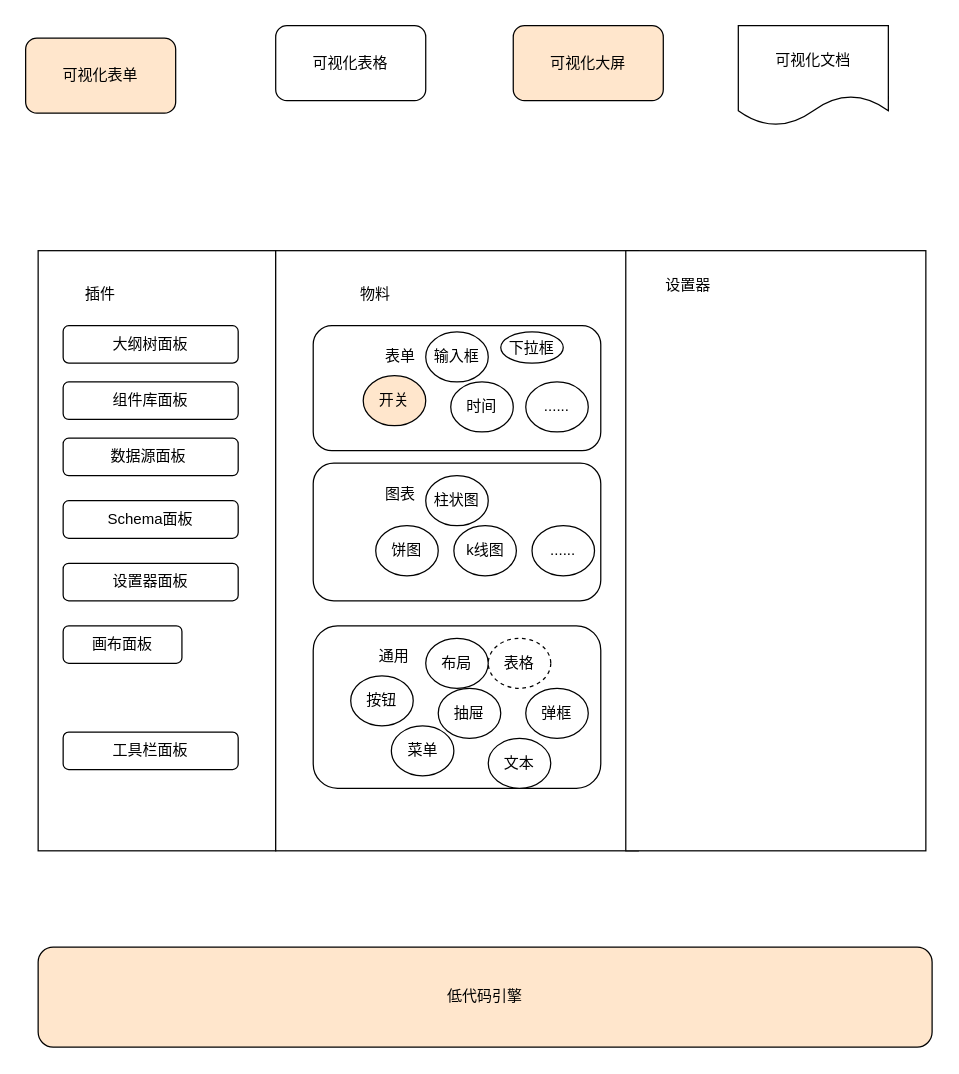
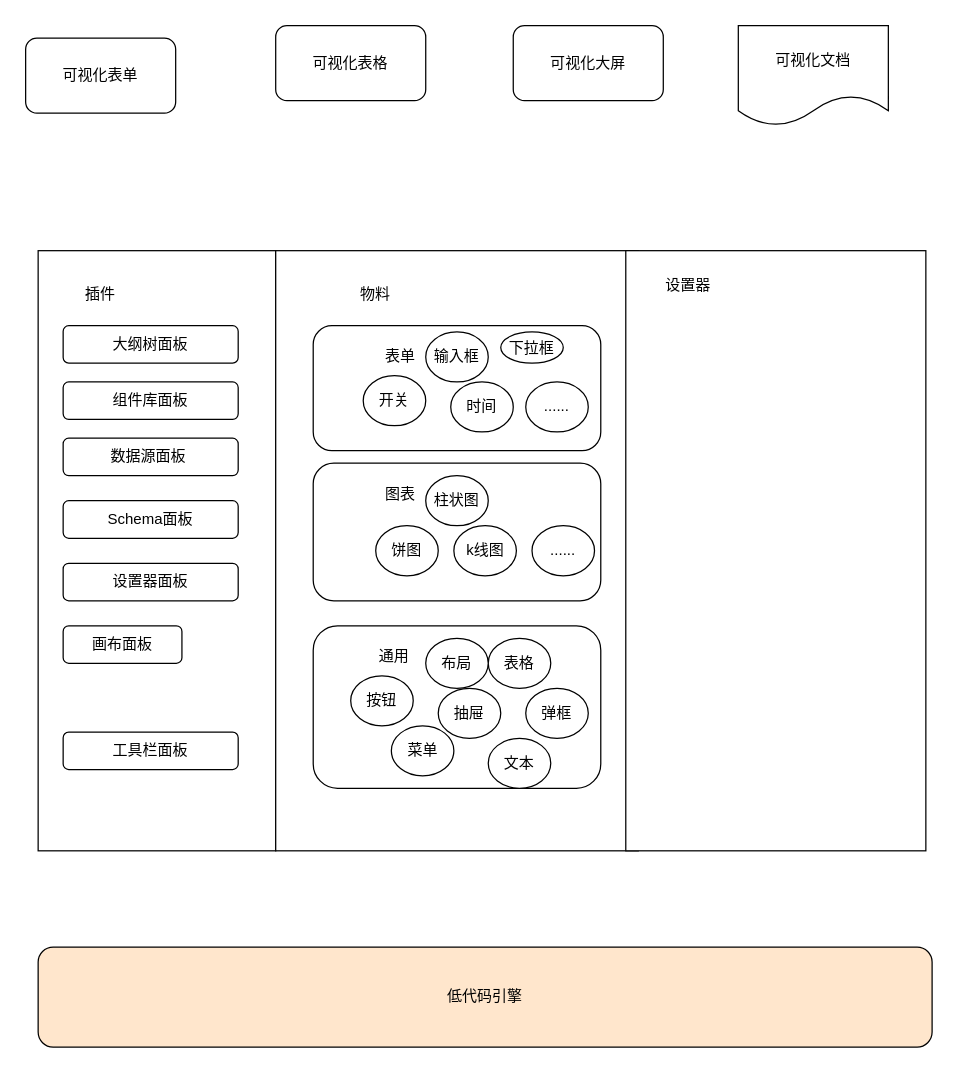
- <mxCell id="5" value="可视化大屏" style="rounded=1;whiteSpace=wrap;html=1;fillColor=#ffe6cc;" vertex="1" parent="1"><mxGeometry x="410" y="20" width="120" height="60" as="geometry" /></mxCell>
+ <mxCell id="5" value="可视化大屏" style="rounded=1;whiteSpace=wrap;html=1;" vertex="1" parent="1"><mxGeometry x="410" y="20" width="120" height="60" as="geometry" /></mxCell>
- <mxCell id="3" value="可视化表单" style="rounded=1;whiteSpace=wrap;html=1;fillColor=#ffe6cc;" vertex="1" parent="1"><mxGeometry x="20" y="30" width="120" height="60" as="geometry" /></mxCell>
+ <mxCell id="3" value="可视化表单" style="rounded=1;whiteSpace=wrap;html=1;" vertex="1" parent="1"><mxGeometry x="20" y="30" width="120" height="60" as="geometry" /></mxCell>
- <mxCell id="24" value="开关" style="ellipse;whiteSpace=wrap;html=1;fillColor=#ffe6cc;" vertex="1" parent="1"><mxGeometry x="290" y="300" width="50" height="40" as="geometry" /></mxCell>
+ <mxCell id="24" value="开关" style="ellipse;whiteSpace=wrap;html=1;" vertex="1" parent="1"><mxGeometry x="290" y="300" width="50" height="40" as="geometry" /></mxCell>
- <mxCell id="27" value="表格" style="ellipse;whiteSpace=wrap;html=1;dashed=1;" vertex="1" parent="1"><mxGeometry x="390" y="510" width="50" height="40" as="geometry" /></mxCell>
+ <mxCell id="27" value="表格" style="ellipse;whiteSpace=wrap;html=1;" vertex="1" parent="1"><mxGeometry x="390" y="510" width="50" height="40" as="geometry" /></mxCell>
